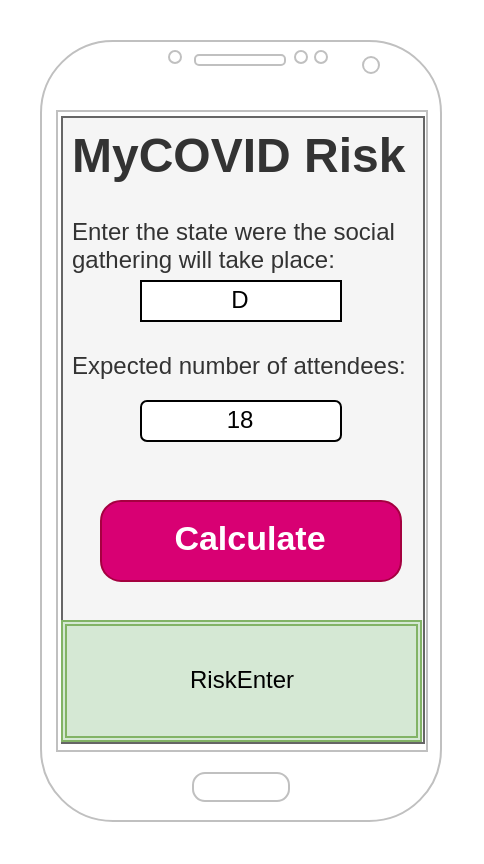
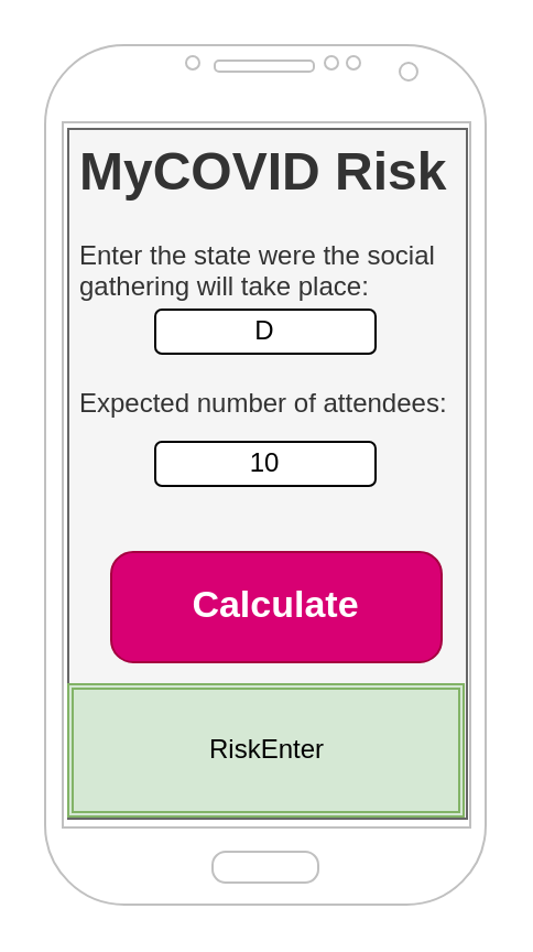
- <mxCell id="4" value="D" style="whiteSpace=wrap;html=1;rounded=0;" parent="1" vertex="1"><mxGeometry x="70" y="140" width="100" height="20" as="geometry" /></mxCell>
+ <mxCell id="4" value="D" style="rounded=1;whiteSpace=wrap;html=1;" parent="1" vertex="1"><mxGeometry x="70" y="140" width="100" height="20" as="geometry" /></mxCell>
- <mxCell id="5" value="18" style="rounded=1;whiteSpace=wrap;html=1;" parent="1" vertex="1"><mxGeometry x="70" y="200" width="100" height="20" as="geometry" /></mxCell>
+ <mxCell id="5" value="10" style="rounded=1;whiteSpace=wrap;html=1;" parent="1" vertex="1"><mxGeometry x="70" y="200" width="100" height="20" as="geometry" /></mxCell>
- <mxCell id="6" value="Calculate" style="strokeWidth=1;shadow=0;dashed=0;align=center;html=1;shape=mxgraph.mockup.buttons.button;strokeColor=#A50040;fontColor=#ffffff;mainText=;buttonStyle=round;fontSize=17;fontStyle=1;fillColor=#d80073;whiteSpace=wrap;" parent="1" vertex="1"><mxGeometry x="50" y="250" width="150" height="40" as="geometry" /></mxCell>
+ <mxCell id="6" value="Calculate" style="strokeWidth=1;shadow=0;dashed=0;align=center;html=1;shape=mxgraph.mockup.buttons.button;strokeColor=#A50040;fontColor=#ffffff;mainText=;buttonStyle=round;fontSize=17;fontStyle=1;fillColor=#d80073;whiteSpace=wrap;" parent="1" vertex="1"><mxGeometry x="50" y="250" width="150" height="50" as="geometry" /></mxCell>
